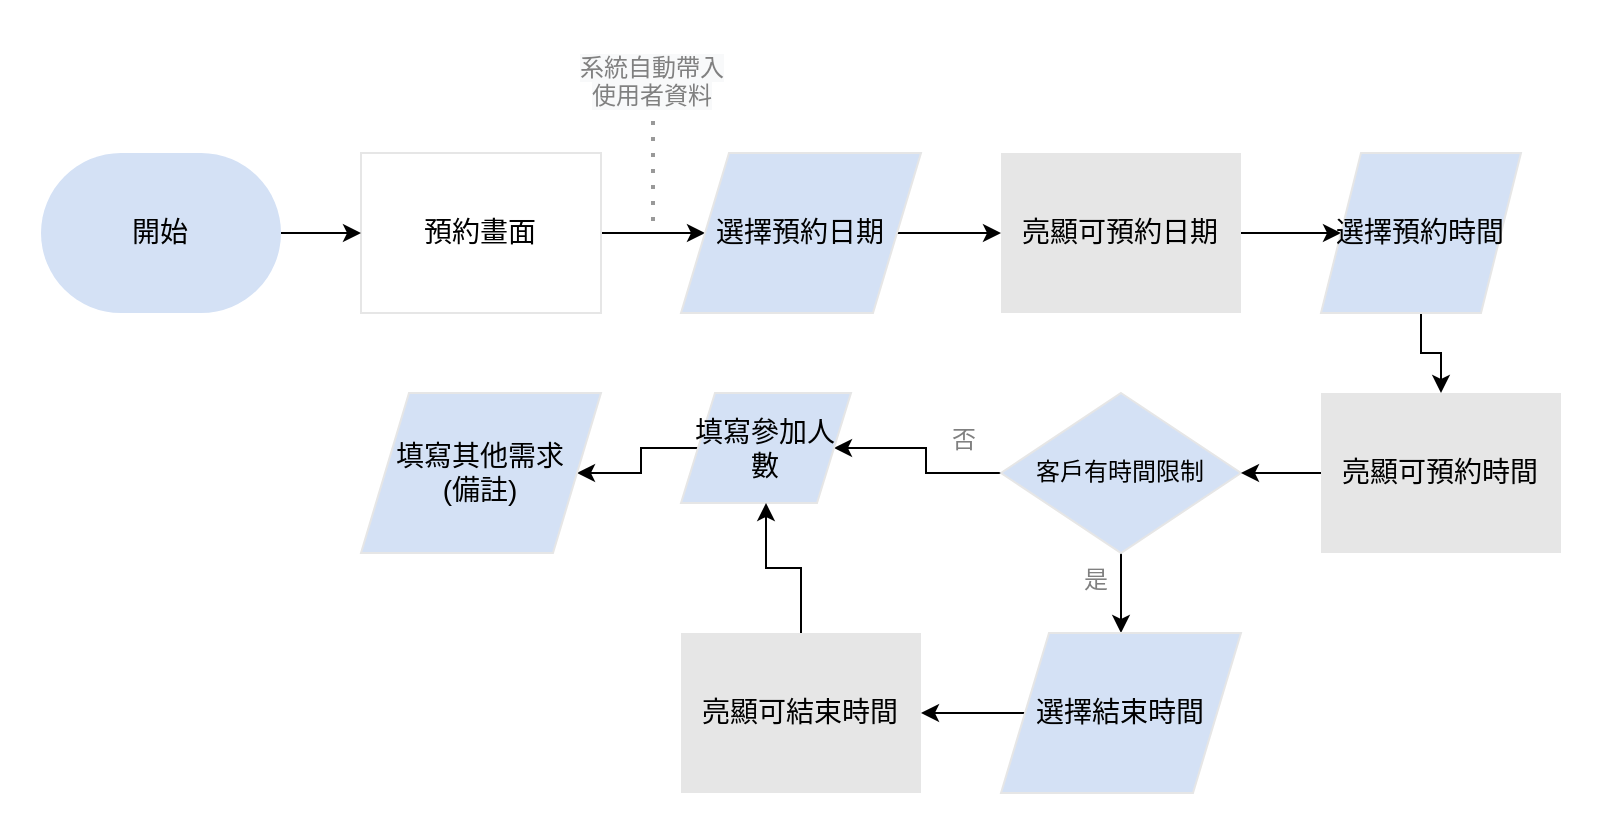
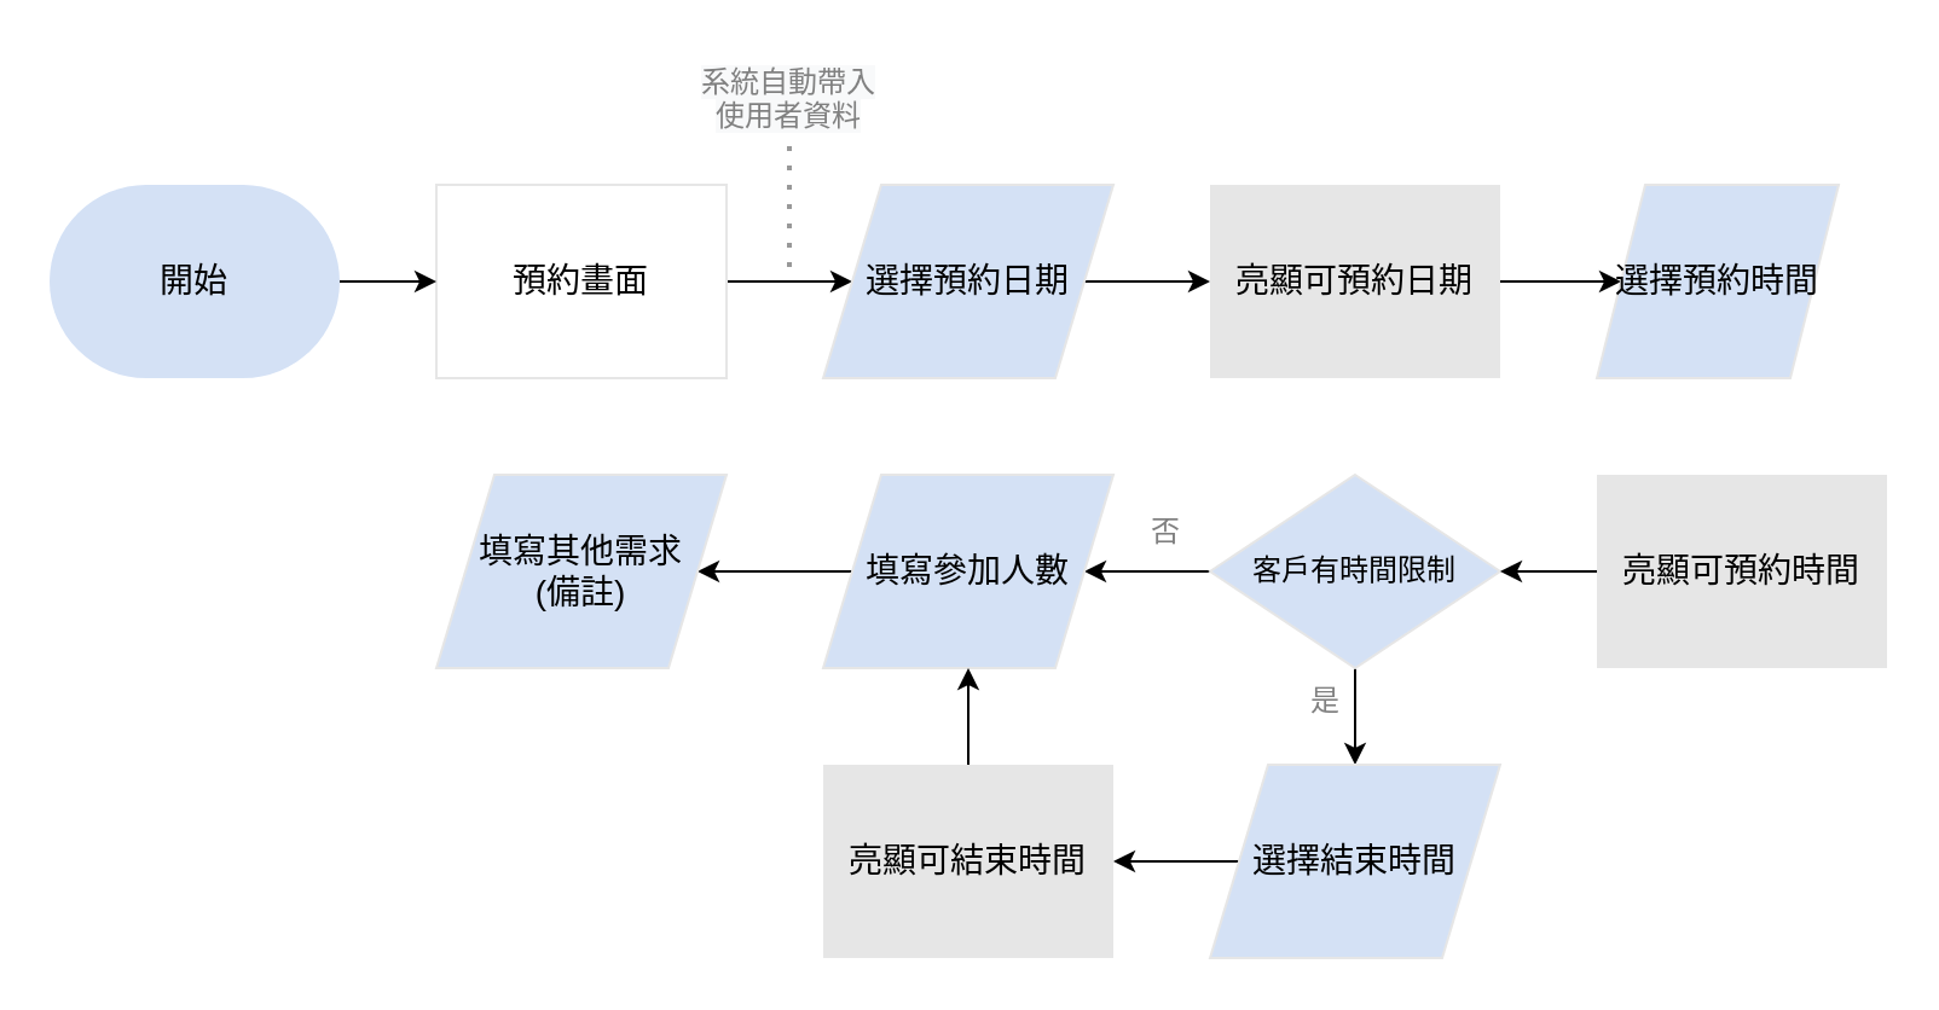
- <mxCell id="15" style="edgeStyle=orthogonalEdgeStyle;rounded=0;orthogonalLoop=1;jettySize=auto;html=1;exitX=0.5;exitY=1;exitDx=0;exitDy=0;entryX=0.5;entryY=0;entryDx=0;entryDy=0;strokeColor=#000000;" edge="1" parent="1" source="16" target="18"><mxGeometry relative="1" as="geometry" /></mxCell>
- <mxCell id="20" value="&lt;span style=&quot;font-size: 14px&quot;&gt;填寫參加人數&lt;/span&gt;" style="shape=parallelogram;perimeter=parallelogramPerimeter;whiteSpace=wrap;html=1;strokeColor=#E6E6E6;fillColor=#D4E1F5;" vertex="1" parent="1"><mxGeometry x="340" y="196" width="85" height="55" as="geometry" /></mxCell>
+ <mxCell id="20" value="&lt;span style=&quot;font-size: 14px&quot;&gt;填寫參加人數&lt;/span&gt;" style="shape=parallelogram;perimeter=parallelogramPerimeter;whiteSpace=wrap;html=1;strokeColor=#E6E6E6;fillColor=#D4E1F5;" vertex="1" parent="1"><mxGeometry x="340" y="196" width="120" height="80" as="geometry" /></mxCell>
